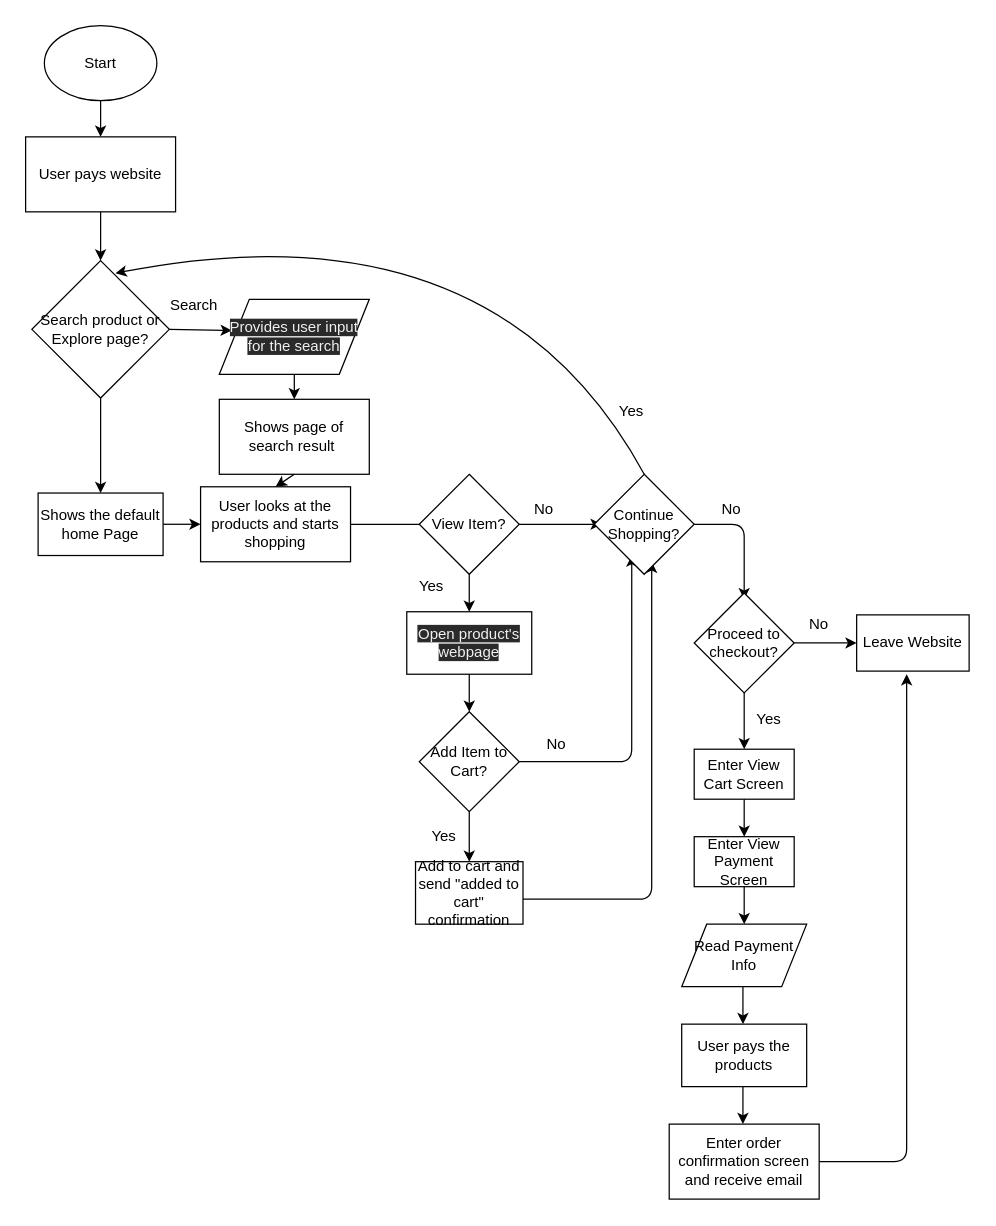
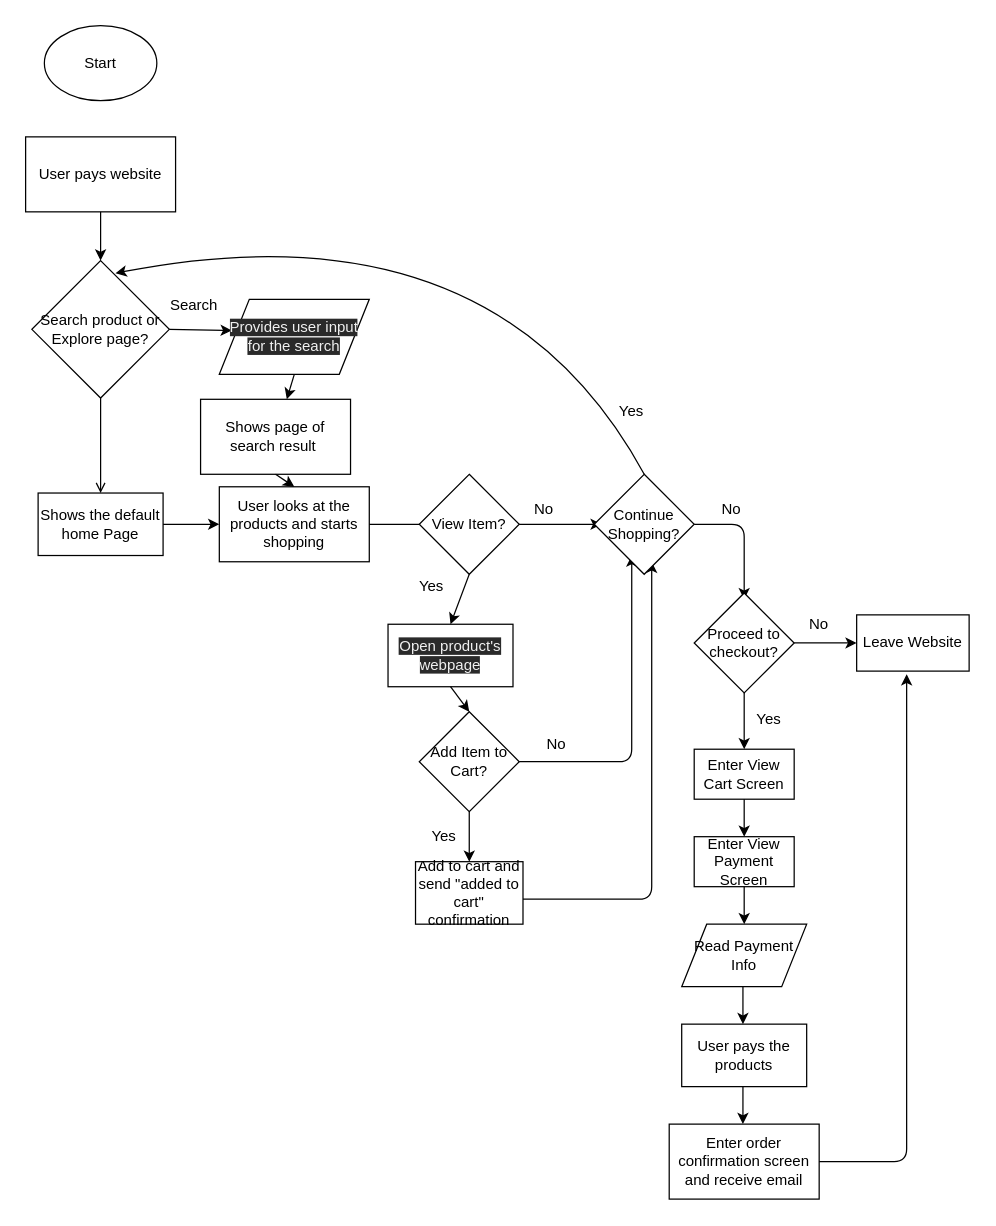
- <mxCell id="16" value="" style="endArrow=classic;html=1;exitX=0.5;exitY=1;exitDx=0;exitDy=0;" edge="1" parent="1" source="2" target="14"><mxGeometry width="50" height="50" relative="1" as="geometry"><mxPoint x="275" y="299" as="sourcePoint" /><mxPoint x="325" y="249" as="targetPoint" /></mxGeometry></mxCell>
- <mxCell id="9" value="Shows page of&lt;br&gt;search result&amp;nbsp;" style="rounded=0;whiteSpace=wrap;html=1;" vertex="1" parent="1"><mxGeometry x="175" y="319" width="120" height="60" as="geometry" /></mxCell>
+ <mxCell id="9" value="Shows page of&lt;br&gt;search result&amp;nbsp;" style="rounded=0;whiteSpace=wrap;html=1;" vertex="1" parent="1"><mxGeometry x="160" y="319" width="120" height="60" as="geometry" /></mxCell>
- <mxCell id="6" value="" style="endArrow=classic;html=1;exitX=0.5;exitY=1;exitDx=0;exitDy=0;" edge="1" parent="1" source="3" target="7"><mxGeometry width="50" height="50" relative="1" as="geometry"><mxPoint x="80" y="349" as="sourcePoint" /><mxPoint x="80" y="369" as="targetPoint" /></mxGeometry></mxCell>
+ <mxCell id="6" value="" style="endArrow=open;html=1;exitX=0.5;exitY=1;exitDx=0;exitDy=0;" edge="1" parent="1" source="3" target="7"><mxGeometry width="50" height="50" relative="1" as="geometry"><mxPoint x="80" y="349" as="sourcePoint" /><mxPoint x="80" y="369" as="targetPoint" /></mxGeometry></mxCell>
- <mxCell id="10" value="User looks at the products and starts shopping" style="rounded=0;whiteSpace=wrap;html=1;" vertex="1" parent="1"><mxGeometry x="160" y="389" width="120" height="60" as="geometry" /></mxCell>
+ <mxCell id="10" value="User looks at the products and starts shopping" style="rounded=0;whiteSpace=wrap;html=1;" vertex="1" parent="1"><mxGeometry x="175" y="389" width="120" height="60" as="geometry" /></mxCell>
- <mxCell id="19" value="&lt;meta charset=&quot;utf-8&quot;&gt;&lt;span style=&quot;color: rgb(240, 240, 240); font-family: Helvetica; font-size: 12px; font-style: normal; font-variant-ligatures: normal; font-variant-caps: normal; font-weight: 400; letter-spacing: normal; orphans: 2; text-align: center; text-indent: 0px; text-transform: none; widows: 2; word-spacing: 0px; -webkit-text-stroke-width: 0px; background-color: rgb(42, 42, 42); text-decoration-style: initial; text-decoration-color: initial; float: none; display: inline !important;&quot;&gt;Open product's webpage&lt;/span&gt;" style="rounded=0;whiteSpace=wrap;html=1;" vertex="1" parent="1"><mxGeometry x="325" y="489" width="100" height="50" as="geometry" /></mxCell>
+ <mxCell id="19" value="&lt;meta charset=&quot;utf-8&quot;&gt;&lt;span style=&quot;color: rgb(240, 240, 240); font-family: Helvetica; font-size: 12px; font-style: normal; font-variant-ligatures: normal; font-variant-caps: normal; font-weight: 400; letter-spacing: normal; orphans: 2; text-align: center; text-indent: 0px; text-transform: none; widows: 2; word-spacing: 0px; -webkit-text-stroke-width: 0px; background-color: rgb(42, 42, 42); text-decoration-style: initial; text-decoration-color: initial; float: none; display: inline !important;&quot;&gt;Open product's webpage&lt;/span&gt;" style="rounded=0;whiteSpace=wrap;html=1;" vertex="1" parent="1"><mxGeometry x="310" y="499" width="100" height="50" as="geometry" /></mxCell>
